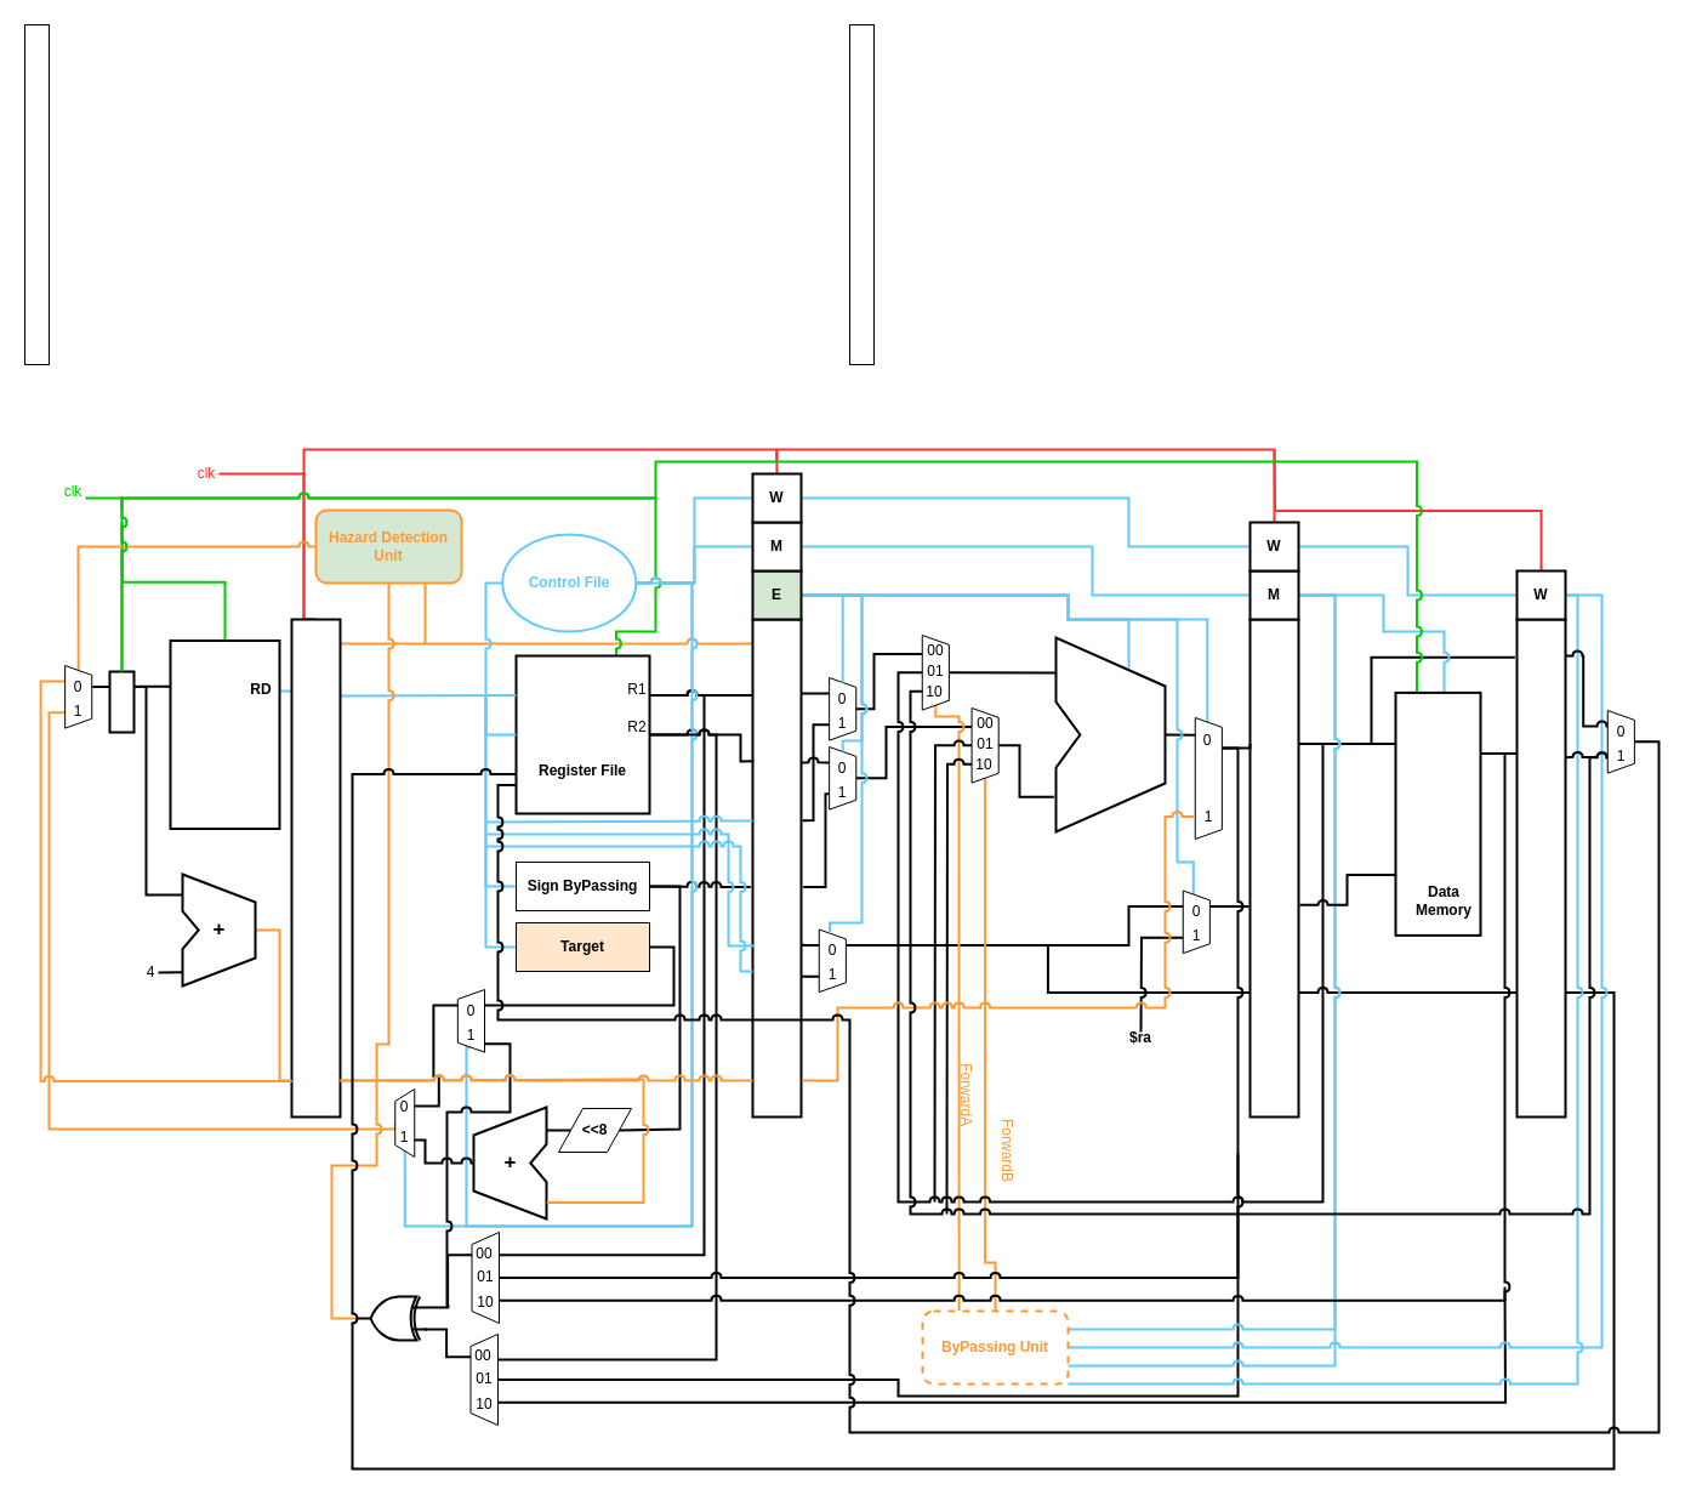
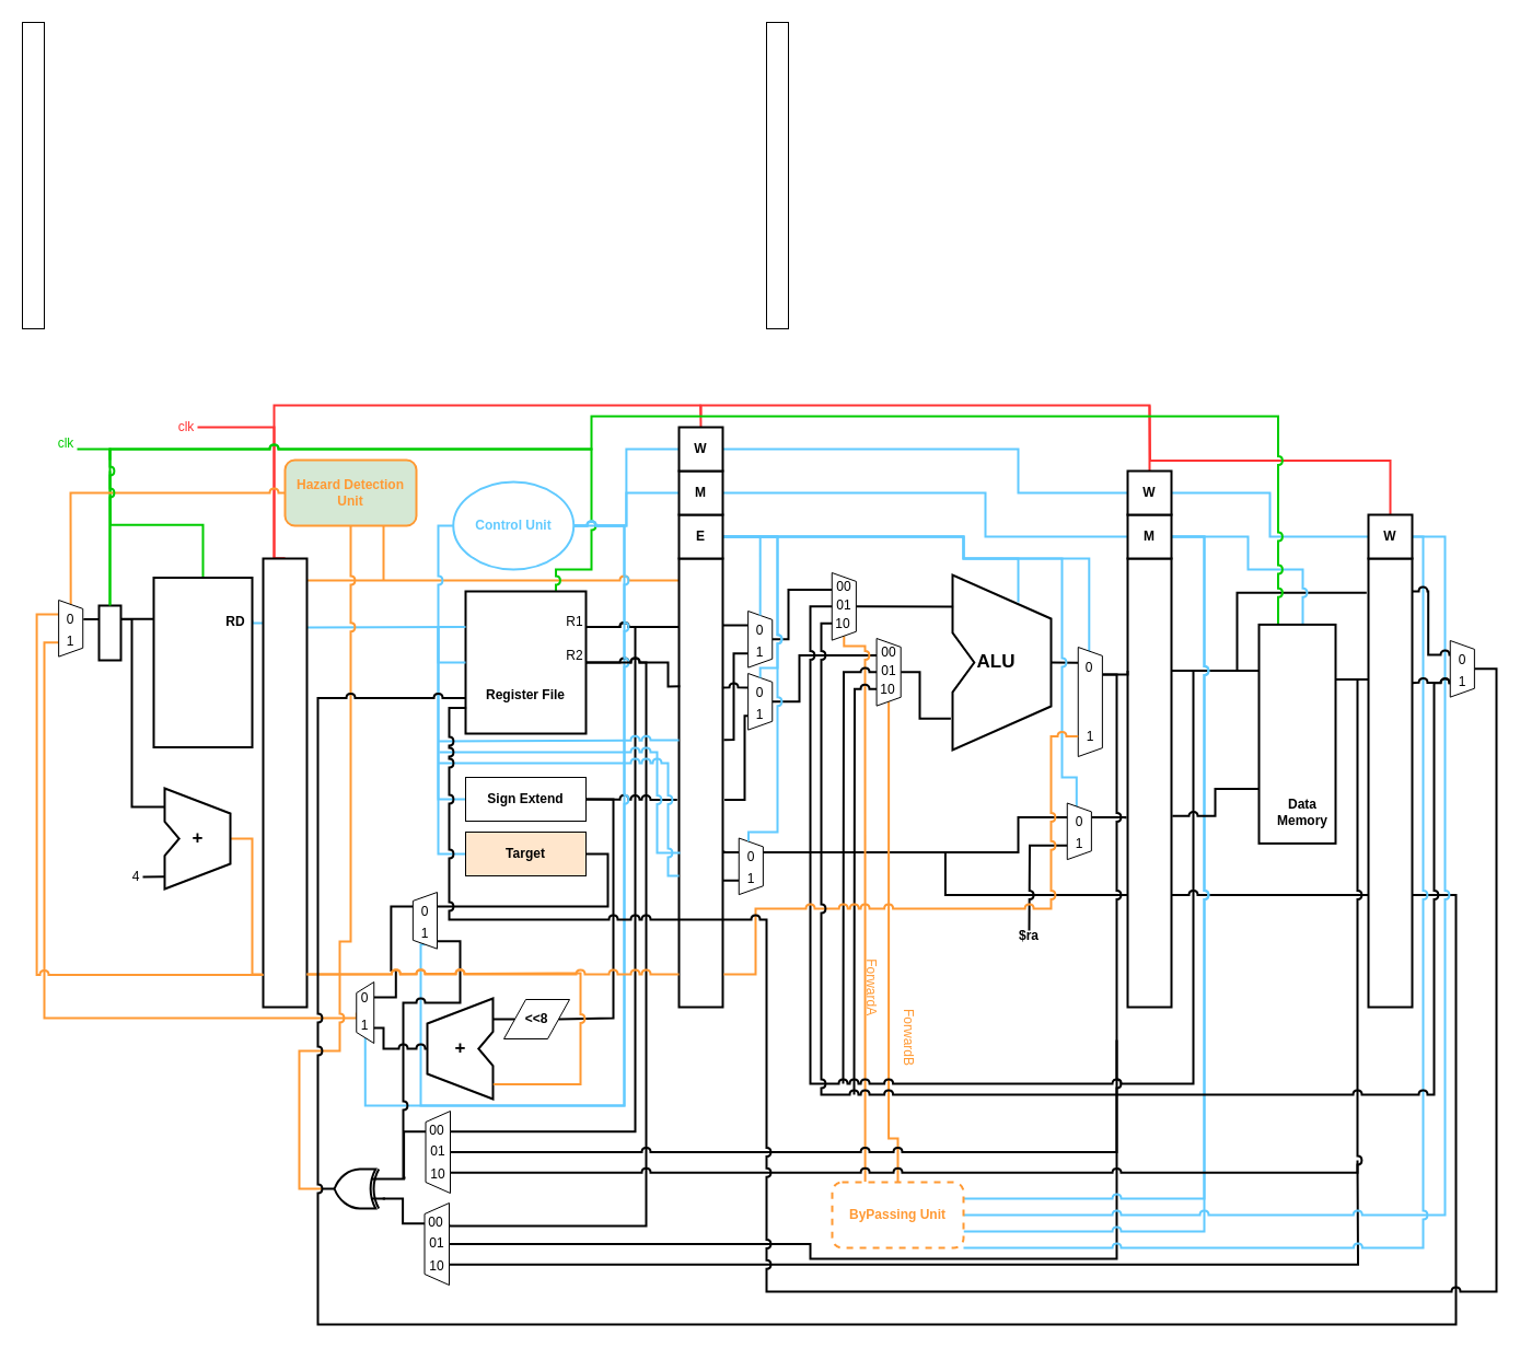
- <mxCell id="31" value="&lt;b&gt;&lt;font color=&quot;#61caff&quot;&gt;Control File&lt;/font&gt;&lt;/b&gt;" style="ellipse;whiteSpace=wrap;html=1;strokeColor=#61CAFF;strokeWidth=2;" vertex="1" parent="1"><mxGeometry x="413.75" y="440" width="110" height="80" as="geometry" /></mxCell>
+ <mxCell id="31" value="&lt;b&gt;&lt;font color=&quot;#61caff&quot;&gt;Control Unit&lt;/font&gt;&lt;/b&gt;" style="ellipse;whiteSpace=wrap;html=1;strokeColor=#61CAFF;strokeWidth=2;" vertex="1" parent="1"><mxGeometry x="413.75" y="440" width="110" height="80" as="geometry" /></mxCell>
- <mxCell id="115" value="&lt;b&gt;E&lt;/b&gt;" style="rounded=0;whiteSpace=wrap;html=1;fontColor=#000000;strokeColor=#000000;strokeWidth=2;fillColor=#d5e8d4;" vertex="1" parent="1"><mxGeometry x="620" y="470" width="40" height="40" as="geometry" /></mxCell>
+ <mxCell id="115" value="&lt;b&gt;E&lt;/b&gt;" style="rounded=0;whiteSpace=wrap;html=1;fontColor=#000000;strokeColor=#000000;strokeWidth=2;" vertex="1" parent="1"><mxGeometry x="620" y="470" width="40" height="40" as="geometry" /></mxCell>
+ <mxCell id="22" value="&lt;b&gt;ALU&lt;/b&gt;" style="text;html=1;strokeColor=none;fillColor=none;align=center;verticalAlign=middle;whiteSpace=wrap;rounded=0;fontSize=17;strokeWidth=2;" vertex="1" parent="1"><mxGeometry x="880" y="590" width="60" height="30" as="geometry" /></mxCell>
- <mxCell id="25" value="&lt;b&gt;Sign ByPassing&lt;/b&gt;" style="rounded=0;whiteSpace=wrap;html=1;" vertex="1" parent="1"><mxGeometry x="425" y="710" width="110" height="40" as="geometry" /></mxCell>
+ <mxCell id="25" value="&lt;b&gt;Sign Extend&lt;/b&gt;" style="rounded=0;whiteSpace=wrap;html=1;" vertex="1" parent="1"><mxGeometry x="425" y="710" width="110" height="40" as="geometry" /></mxCell>
